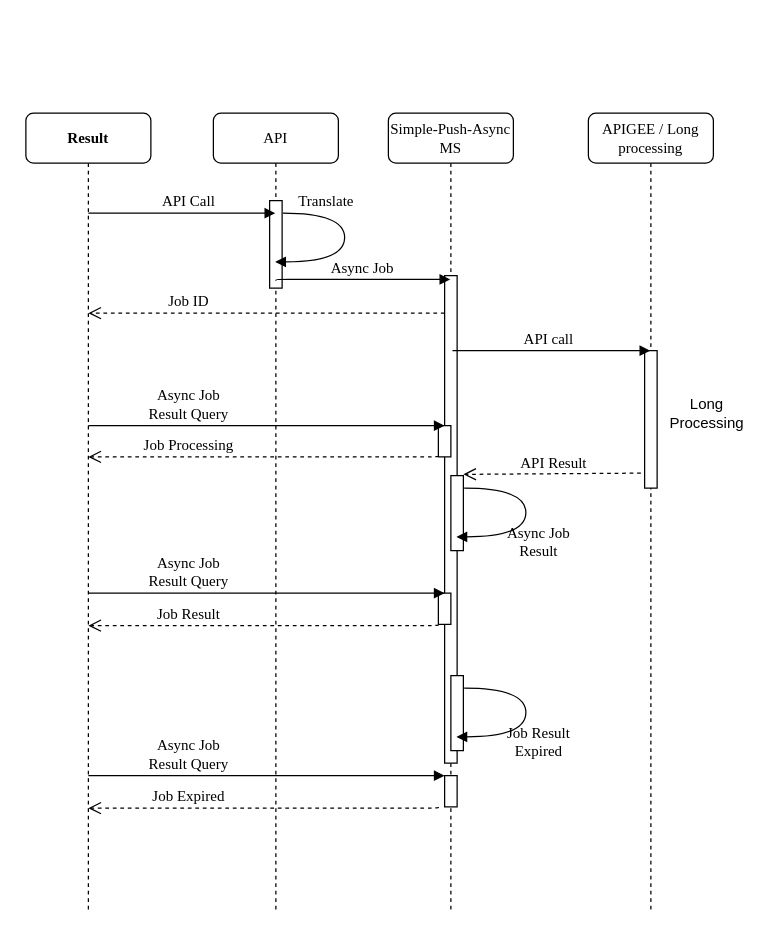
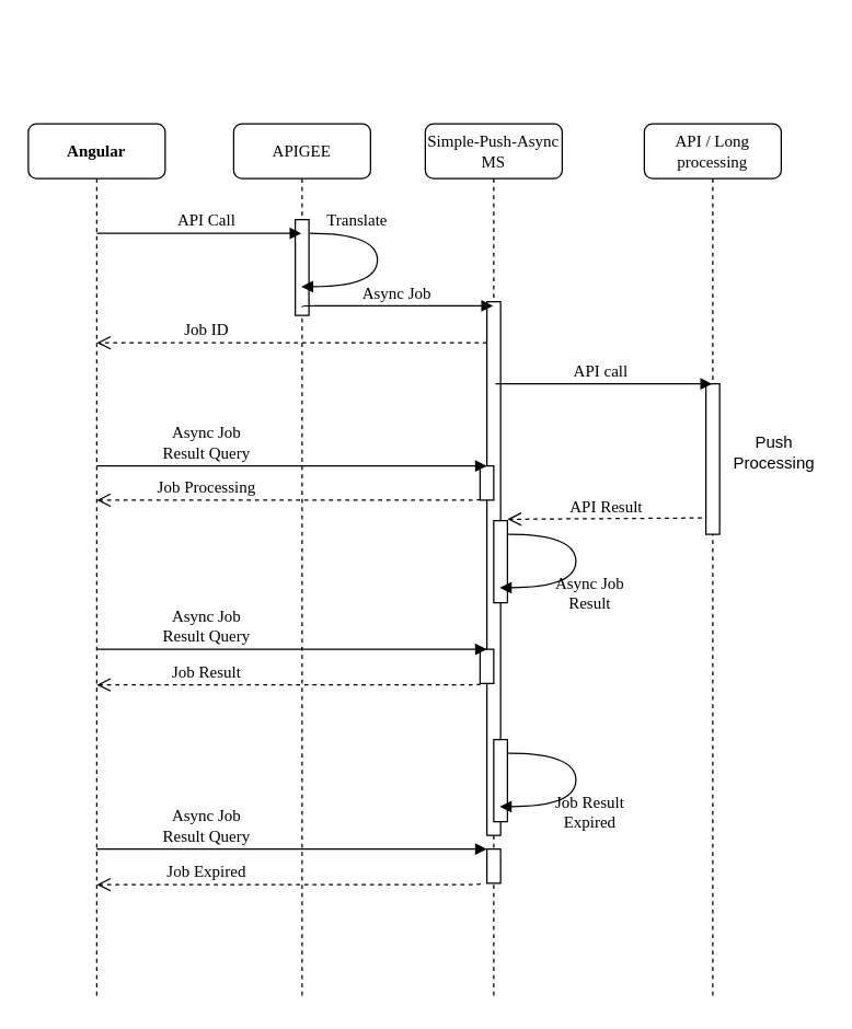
- <mxCell id="29" value="Result" style="shape=umlLifeline;perimeter=lifelinePerimeter;whiteSpace=wrap;html=1;container=1;collapsible=0;recursiveResize=0;outlineConnect=0;rounded=1;shadow=0;comic=0;labelBackgroundColor=none;strokeWidth=1;fontFamily=Verdana;fontSize=12;align=center;fontStyle=1" parent="1" vertex="1"><mxGeometry x="20" y="90" width="100" height="640" as="geometry" /></mxCell>
+ <mxCell id="29" value="Angular" style="shape=umlLifeline;perimeter=lifelinePerimeter;whiteSpace=wrap;html=1;container=1;collapsible=0;recursiveResize=0;outlineConnect=0;rounded=1;shadow=0;comic=0;labelBackgroundColor=none;strokeWidth=1;fontFamily=Verdana;fontSize=12;align=center;fontStyle=1" parent="1" vertex="1"><mxGeometry x="20" y="90" width="100" height="640" as="geometry" /></mxCell>
- <mxCell id="7" value="&lt;div&gt;API&lt;/div&gt;" style="shape=umlLifeline;perimeter=lifelinePerimeter;whiteSpace=wrap;html=1;container=1;collapsible=0;recursiveResize=0;outlineConnect=0;rounded=1;shadow=0;comic=0;labelBackgroundColor=none;strokeWidth=1;fontFamily=Verdana;fontSize=12;align=center;" parent="1" vertex="1"><mxGeometry x="170" y="90" width="100" height="640" as="geometry" /></mxCell>
+ <mxCell id="7" value="&lt;div&gt;APIGEE&lt;/div&gt;" style="shape=umlLifeline;perimeter=lifelinePerimeter;whiteSpace=wrap;html=1;container=1;collapsible=0;recursiveResize=0;outlineConnect=0;rounded=1;shadow=0;comic=0;labelBackgroundColor=none;strokeWidth=1;fontFamily=Verdana;fontSize=12;align=center;" parent="1" vertex="1"><mxGeometry x="170" y="90" width="100" height="640" as="geometry" /></mxCell>
- <mxCell id="5" value="APIGEE / Long processing" style="shape=umlLifeline;perimeter=lifelinePerimeter;whiteSpace=wrap;html=1;container=1;collapsible=0;recursiveResize=0;outlineConnect=0;rounded=1;shadow=0;comic=0;labelBackgroundColor=none;strokeWidth=1;fontFamily=Verdana;fontSize=12;align=center;" parent="1" vertex="1"><mxGeometry x="470" y="90" width="100" height="640" as="geometry" /></mxCell>
+ <mxCell id="5" value="API / Long processing" style="shape=umlLifeline;perimeter=lifelinePerimeter;whiteSpace=wrap;html=1;container=1;collapsible=0;recursiveResize=0;outlineConnect=0;rounded=1;shadow=0;comic=0;labelBackgroundColor=none;strokeWidth=1;fontFamily=Verdana;fontSize=12;align=center;" parent="1" vertex="1"><mxGeometry x="470" y="90" width="100" height="640" as="geometry" /></mxCell>
- <mxCell id="15" value="&lt;div&gt;Long Processing&lt;/div&gt;" style="text;html=1;strokeColor=none;fillColor=none;align=center;verticalAlign=middle;whiteSpace=wrap;rounded=0;" parent="1" vertex="1"><mxGeometry x="530" y="310" width="70" height="40" as="geometry" /></mxCell>
+ <mxCell id="15" value="&lt;div&gt;Push Processing&lt;/div&gt;" style="text;html=1;strokeColor=none;fillColor=none;align=center;verticalAlign=middle;whiteSpace=wrap;rounded=0;" parent="1" vertex="1"><mxGeometry x="530" y="310" width="70" height="40" as="geometry" /></mxCell>
